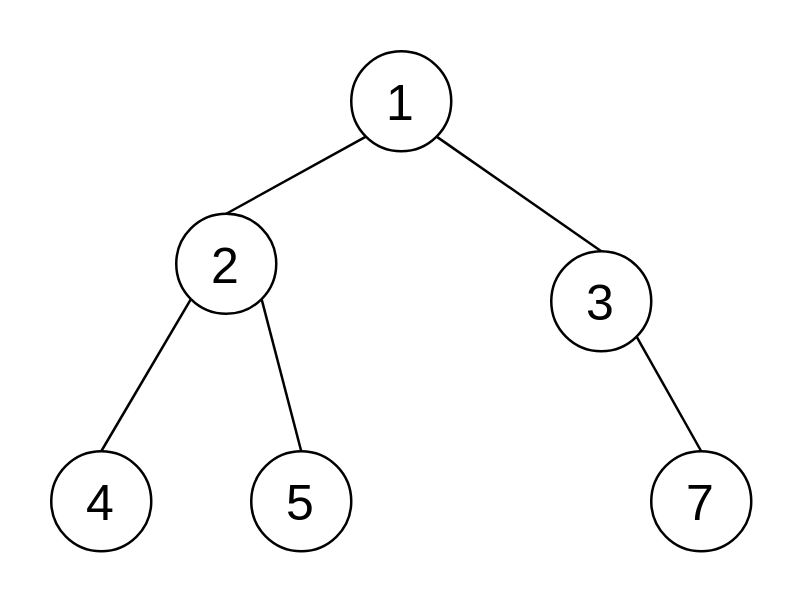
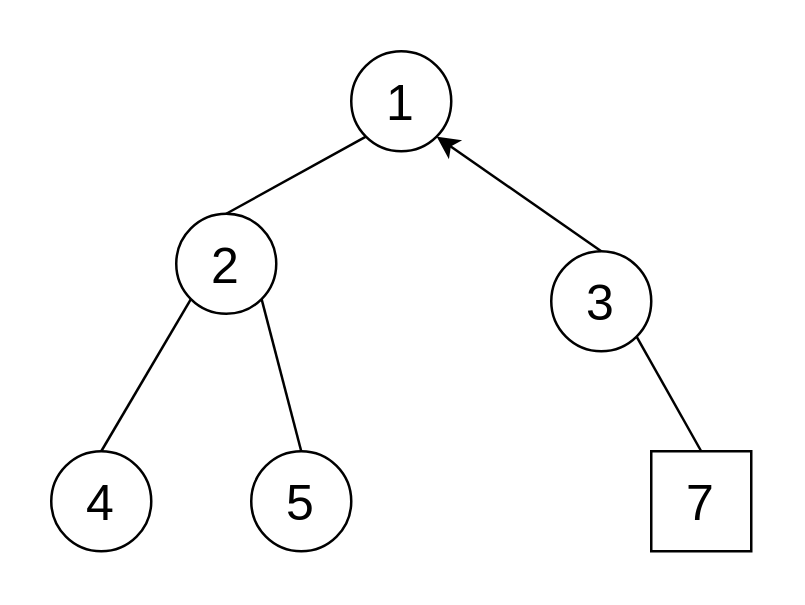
- <mxCell id="11" value="" style="endArrow=none;html=1;rounded=0;fontSize=20;entryX=1;entryY=1;entryDx=0;entryDy=0;exitX=0.5;exitY=0;exitDx=0;exitDy=0;" parent="1" source="4" target="2" edge="1"><mxGeometry width="50" height="50" relative="1" as="geometry"><mxPoint x="40" y="180" as="sourcePoint" /><mxPoint x="200" y="250" as="targetPoint" /></mxGeometry></mxCell>
+ <mxCell id="11" value="" style="endArrow=classic;html=1;rounded=0;fontSize=20;entryX=1;entryY=1;entryDx=0;entryDy=0;exitX=0.5;exitY=0;exitDx=0;exitDy=0;" parent="1" source="4" target="2" edge="1"><mxGeometry width="50" height="50" relative="1" as="geometry"><mxPoint x="40" y="180" as="sourcePoint" /><mxPoint x="200" y="250" as="targetPoint" /></mxGeometry></mxCell>
- <mxCell id="7" value="&lt;font style=&quot;font-size: 20px;&quot;&gt;7&lt;/font&gt;" style="ellipse;whiteSpace=wrap;html=1;" parent="1" vertex="1"><mxGeometry x="260" y="180" width="40" height="40" as="geometry" /></mxCell>
+ <mxCell id="7" value="&lt;font style=&quot;font-size: 20px;&quot;&gt;7&lt;/font&gt;" style="whiteSpace=wrap;html=1;rounded=0;" parent="1" vertex="1"><mxGeometry x="260" y="180" width="40" height="40" as="geometry" /></mxCell>
